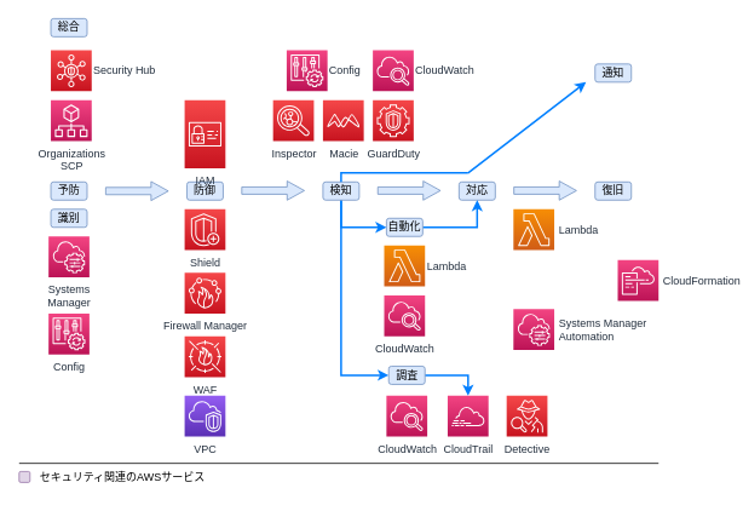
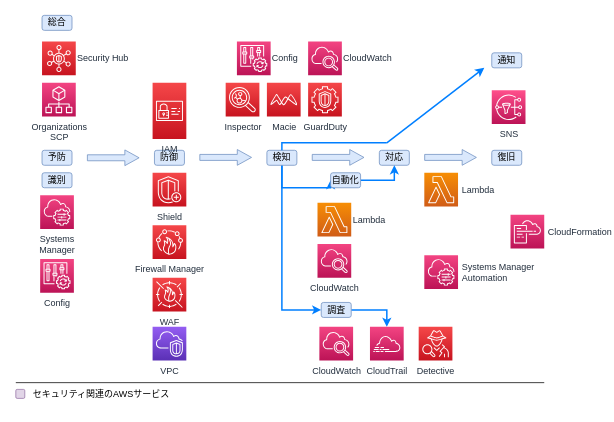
+ <mxCell id="29" value="SNS" style="sketch=0;points=[[0,0,0],[0.25,0,0],[0.5,0,0],[0.75,0,0],[1,0,0],[0,1,0],[0.25,1,0],[0.5,1,0],[0.75,1,0],[1,1,0],[0,0.25,0],[0,0.5,0],[0,0.75,0],[1,0.25,0],[1,0.5,0],[1,0.75,0]];outlineConnect=0;fontColor=#232F3E;gradientColor=#FF4F8B;gradientDirection=north;fillColor=#BC1356;strokeColor=#ffffff;dashed=0;verticalLabelPosition=bottom;verticalAlign=top;align=center;html=1;fontSize=12;fontStyle=0;aspect=fixed;shape=mxgraph.aws4.resourceIcon;resIcon=mxgraph.aws4.sns;" vertex="1" parent="1"><mxGeometry x="655" y="120" width="45" height="45" as="geometry" /></mxCell>
- <mxCell id="13" value="自動化" style="rounded=1;whiteSpace=wrap;html=1;fillColor=#dae8fc;strokeColor=#6c8ebf;" parent="1" vertex="1"><mxGeometry x="425" y="240" width="40" height="20" as="geometry" /></mxCell>
+ <mxCell id="13" value="自動化" style="rounded=1;whiteSpace=wrap;html=1;fillColor=#dae8fc;strokeColor=#6c8ebf;" parent="1" vertex="1"><mxGeometry x="440" y="230" width="40" height="20" as="geometry" /></mxCell>
